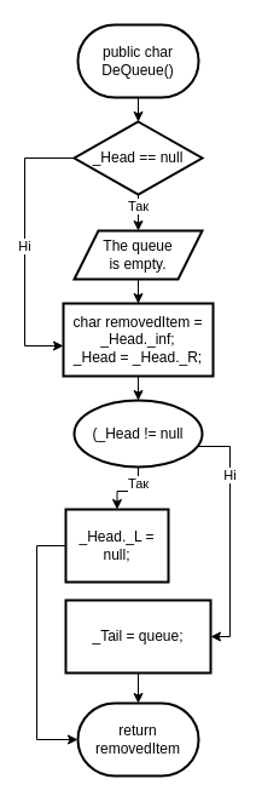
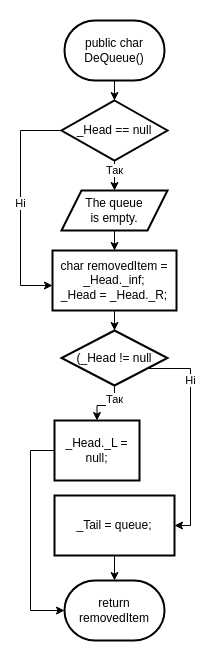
- <mxCell id="13" value="(_Head != null" style="ellipse;whiteSpace=wrap;html=1;strokeWidth=2;" vertex="1" parent="1"><mxGeometry x="61" y="330" width="106" height="55" as="geometry" /></mxCell>
+ <mxCell id="13" value="(_Head != null" style="rhombus;whiteSpace=wrap;html=1;strokeWidth=2;" vertex="1" parent="1"><mxGeometry x="61" y="330" width="106" height="55" as="geometry" /></mxCell>
